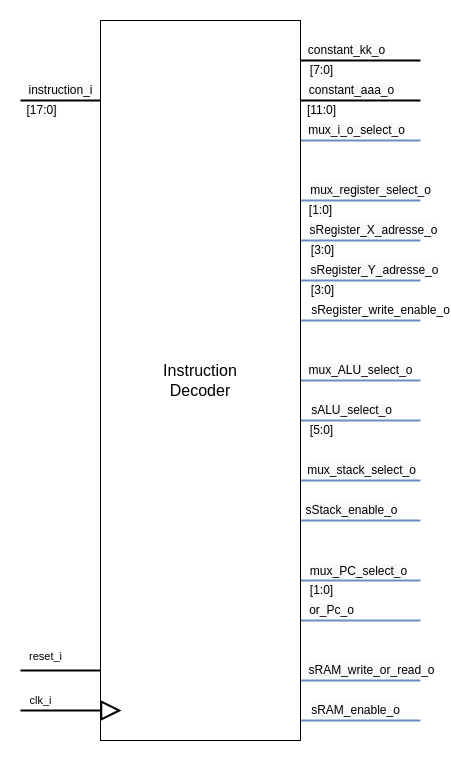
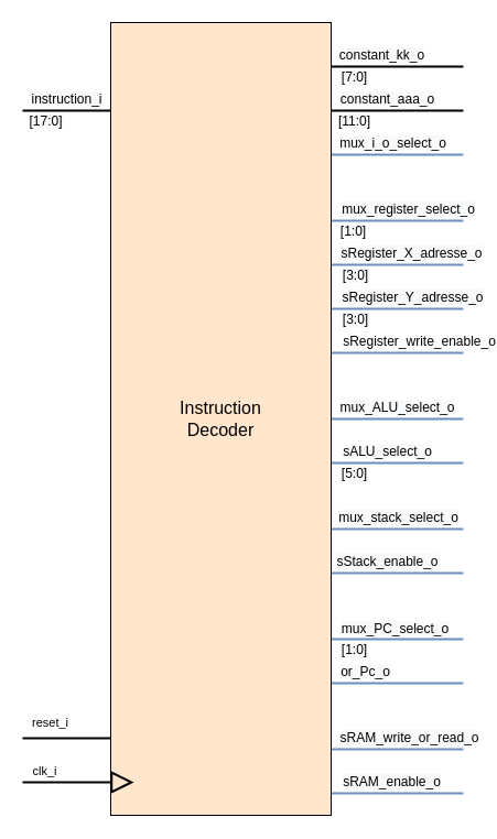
- <mxCell id="44" value="&lt;font style=&quot;font-size: 16px&quot;&gt;Instruction&lt;br&gt;Decoder&lt;/font&gt;" style="rounded=0;whiteSpace=wrap;html=1;" parent="1" vertex="1"><mxGeometry x="100" y="20" width="200" height="720" as="geometry" /></mxCell>
+ <mxCell id="44" value="&lt;font style=&quot;font-size: 16px&quot;&gt;Instruction&lt;br&gt;Decoder&lt;/font&gt;" style="rounded=0;whiteSpace=wrap;html=1;fillColor=#ffe6cc;" parent="1" vertex="1"><mxGeometry x="100" y="20" width="200" height="720" as="geometry" /></mxCell>
